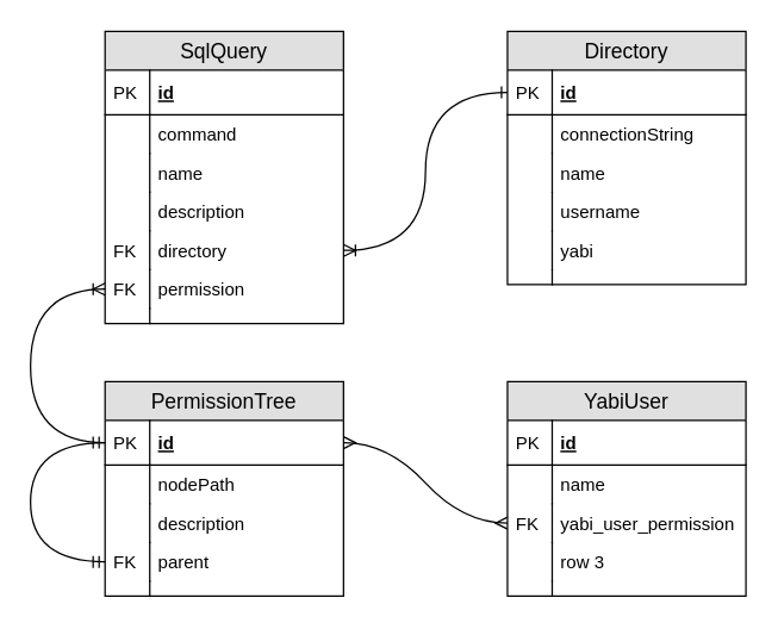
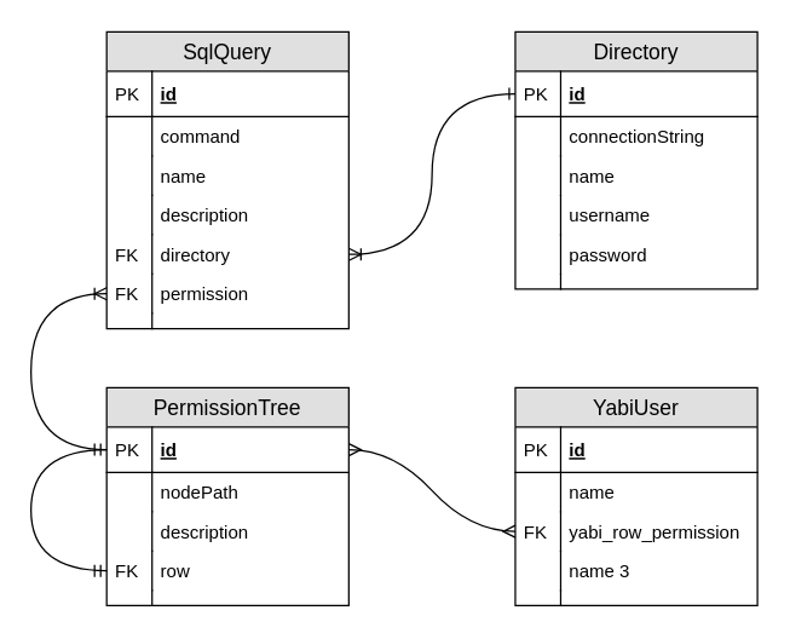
- <mxCell id="34" value="yabi" style="shape=partialRectangle;top=0;left=0;right=0;bottom=0;align=left;verticalAlign=top;fillColor=none;spacingLeft=34;spacingRight=4;overflow=hidden;rotatable=0;points=[[0,0.5],[1,0.5]];portConstraint=eastwest;dropTarget=0;fontSize=12;" vertex="1" parent="25"><mxGeometry y="134" width="160" height="26" as="geometry" /></mxCell>
+ <mxCell id="34" value="password" style="shape=partialRectangle;top=0;left=0;right=0;bottom=0;align=left;verticalAlign=top;fillColor=none;spacingLeft=34;spacingRight=4;overflow=hidden;rotatable=0;points=[[0,0.5],[1,0.5]];portConstraint=eastwest;dropTarget=0;fontSize=12;" vertex="1" parent="25"><mxGeometry y="134" width="160" height="26" as="geometry" /></mxCell>
- <mxCell id="19" value="yabi_user_permission" style="shape=partialRectangle;top=0;left=0;right=0;bottom=0;align=left;verticalAlign=top;fillColor=none;spacingLeft=34;spacingRight=4;overflow=hidden;rotatable=0;points=[[0,0.5],[1,0.5]];portConstraint=eastwest;dropTarget=0;fontSize=12;" vertex="1" parent="14"><mxGeometry y="82" width="160" height="26" as="geometry" /></mxCell>
+ <mxCell id="19" value="yabi_row_permission" style="shape=partialRectangle;top=0;left=0;right=0;bottom=0;align=left;verticalAlign=top;fillColor=none;spacingLeft=34;spacingRight=4;overflow=hidden;rotatable=0;points=[[0,0.5],[1,0.5]];portConstraint=eastwest;dropTarget=0;fontSize=12;" vertex="1" parent="14"><mxGeometry y="82" width="160" height="26" as="geometry" /></mxCell>
- <mxCell id="9" value="parent" style="shape=partialRectangle;top=0;left=0;right=0;bottom=0;align=left;verticalAlign=top;fillColor=none;spacingLeft=34;spacingRight=4;overflow=hidden;rotatable=0;points=[[0,0.5],[1,0.5]];portConstraint=eastwest;dropTarget=0;fontSize=12;" vertex="1" parent="2"><mxGeometry y="108" width="160" height="26" as="geometry" /></mxCell>
+ <mxCell id="9" value="row" style="shape=partialRectangle;top=0;left=0;right=0;bottom=0;align=left;verticalAlign=top;fillColor=none;spacingLeft=34;spacingRight=4;overflow=hidden;rotatable=0;points=[[0,0.5],[1,0.5]];portConstraint=eastwest;dropTarget=0;fontSize=12;" vertex="1" parent="2"><mxGeometry y="108" width="160" height="26" as="geometry" /></mxCell>
- <mxCell id="21" value="row 3" style="shape=partialRectangle;top=0;left=0;right=0;bottom=0;align=left;verticalAlign=top;fillColor=none;spacingLeft=34;spacingRight=4;overflow=hidden;rotatable=0;points=[[0,0.5],[1,0.5]];portConstraint=eastwest;dropTarget=0;fontSize=12;" vertex="1" parent="14"><mxGeometry y="108" width="160" height="26" as="geometry" /></mxCell>
+ <mxCell id="21" value="name 3" style="shape=partialRectangle;top=0;left=0;right=0;bottom=0;align=left;verticalAlign=top;fillColor=none;spacingLeft=34;spacingRight=4;overflow=hidden;rotatable=0;points=[[0,0.5],[1,0.5]];portConstraint=eastwest;dropTarget=0;fontSize=12;" vertex="1" parent="14"><mxGeometry y="108" width="160" height="26" as="geometry" /></mxCell>
